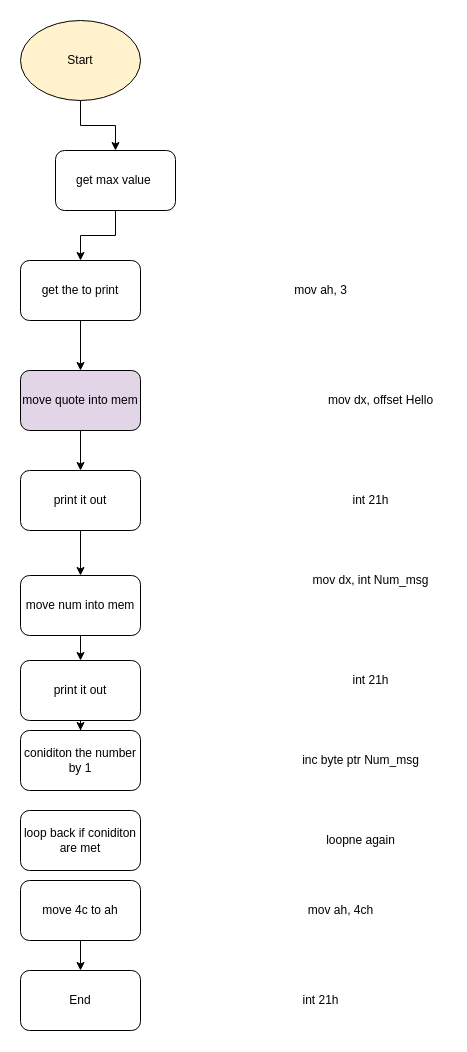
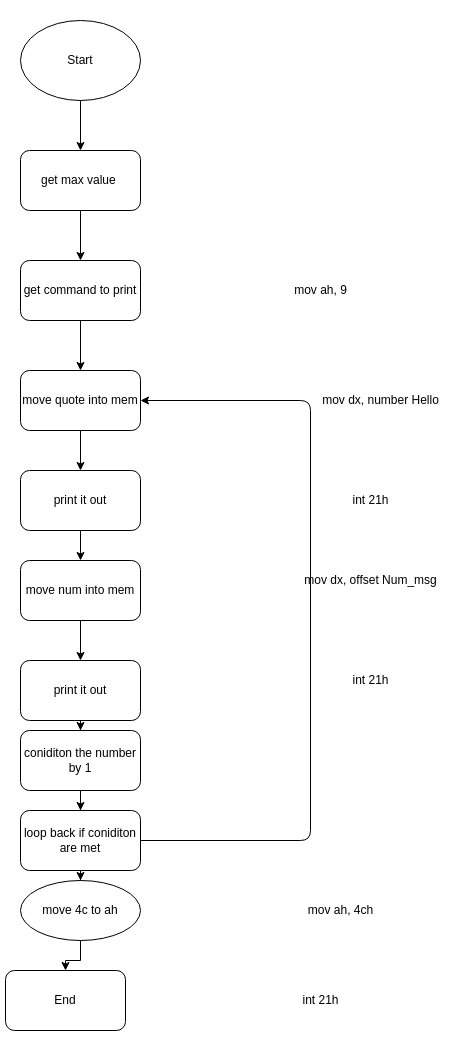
- <mxCell id="3" value="Start" style="ellipse;whiteSpace=wrap;html=1;fillColor=#fff2cc;" vertex="1" parent="1"><mxGeometry x="20" y="20" width="120" height="80" as="geometry" /></mxCell>
+ <mxCell id="3" value="Start" style="ellipse;whiteSpace=wrap;html=1;" vertex="1" parent="1"><mxGeometry x="20" y="20" width="120" height="80" as="geometry" /></mxCell>
- <mxCell id="5" value="get max value&amp;nbsp;" style="rounded=1;whiteSpace=wrap;html=1;" vertex="1" parent="1"><mxGeometry x="55" y="150" width="120" height="60" as="geometry" /></mxCell>
+ <mxCell id="5" value="get max value&amp;nbsp;" style="rounded=1;whiteSpace=wrap;html=1;" vertex="1" parent="1"><mxGeometry x="20" y="150" width="120" height="60" as="geometry" /></mxCell>
- <mxCell id="7" value="get the to print" style="rounded=1;whiteSpace=wrap;html=1;" vertex="1" parent="1"><mxGeometry x="20" y="260" width="120" height="60" as="geometry" /></mxCell>
+ <mxCell id="7" value="get command to print" style="rounded=1;whiteSpace=wrap;html=1;" vertex="1" parent="1"><mxGeometry x="20" y="260" width="120" height="60" as="geometry" /></mxCell>
- <mxCell id="24" value="mov ah, 3" style="text;html=1;align=center;verticalAlign=middle;resizable=0;points=[];autosize=1;" vertex="1" parent="1"><mxGeometry x="285" y="280" width="70" height="20" as="geometry" /></mxCell>
+ <mxCell id="24" value="mov ah, 9" style="text;html=1;align=center;verticalAlign=middle;resizable=0;points=[];autosize=1;" vertex="1" parent="1"><mxGeometry x="285" y="280" width="70" height="20" as="geometry" /></mxCell>
- <mxCell id="9" value="move quote into mem" style="rounded=1;whiteSpace=wrap;html=1;fillColor=#e1d5e7;" vertex="1" parent="1"><mxGeometry x="20" y="370" width="120" height="60" as="geometry" /></mxCell>
+ <mxCell id="9" value="move quote into mem" style="rounded=1;whiteSpace=wrap;html=1;" vertex="1" parent="1"><mxGeometry x="20" y="370" width="120" height="60" as="geometry" /></mxCell>
- <mxCell id="25" value="mov dx, offset Hello" style="text;html=1;align=center;verticalAlign=middle;resizable=0;points=[];autosize=1;" vertex="1" parent="1"><mxGeometry x="320" y="390" width="120" height="20" as="geometry" /></mxCell>
+ <mxCell id="25" value="mov dx, number Hello" style="text;html=1;align=center;verticalAlign=middle;resizable=0;points=[];autosize=1;" vertex="1" parent="1"><mxGeometry x="320" y="390" width="120" height="20" as="geometry" /></mxCell>
- <mxCell id="27" value="mov dx, int Num_msg" style="text;html=1;align=center;verticalAlign=middle;resizable=0;points=[];autosize=1;" vertex="1" parent="1"><mxGeometry x="295" y="570" width="150" height="20" as="geometry" /></mxCell>
+ <mxCell id="27" value="mov dx, offset Num_msg" style="text;html=1;align=center;verticalAlign=middle;resizable=0;points=[];autosize=1;" vertex="1" parent="1"><mxGeometry x="295" y="570" width="150" height="20" as="geometry" /></mxCell>
- <mxCell id="13" value="move num into mem" style="rounded=1;whiteSpace=wrap;html=1;" vertex="1" parent="1"><mxGeometry x="20" y="575" width="120" height="60" as="geometry" /></mxCell>
+ <mxCell id="13" value="move num into mem" style="rounded=1;whiteSpace=wrap;html=1;" vertex="1" parent="1"><mxGeometry x="20" y="560" width="120" height="60" as="geometry" /></mxCell>
+ <mxCell id="23" value="" style="endArrow=classic;html=1;exitX=1;exitY=0.5;exitDx=0;exitDy=0;entryX=1;entryY=0.5;entryDx=0;entryDy=0;" edge="1" parent="1" source="19" target="9"><mxGeometry width="50" height="50" relative="1" as="geometry"><mxPoint x="310" y="840" as="sourcePoint" /><mxPoint x="310" y="390" as="targetPoint" /><Array as="points"><mxPoint x="310" y="840" /><mxPoint x="310" y="400" /></Array></mxGeometry></mxCell>
- <mxCell id="29" value="inc byte ptr Num_msg" style="text;html=1;align=center;verticalAlign=middle;resizable=0;points=[];autosize=1;" vertex="1" parent="1"><mxGeometry x="295" y="750" width="130" height="20" as="geometry" /></mxCell>
+ <mxCell id="16" value="" style="edgeStyle=orthogonalEdgeStyle;rounded=0;orthogonalLoop=1;jettySize=auto;html=1;" edge="1" parent="1" source="17" target="19"><mxGeometry relative="1" as="geometry" /></mxCell>
- <mxCell id="30" value="loopne again" style="text;html=1;align=center;verticalAlign=middle;resizable=0;points=[];autosize=1;" vertex="1" parent="1"><mxGeometry x="320" y="830" width="80" height="20" as="geometry" /></mxCell>
+ <mxCell id="18" value="" style="edgeStyle=orthogonalEdgeStyle;rounded=0;orthogonalLoop=1;jettySize=auto;html=1;" edge="1" parent="1" source="19" target="21"><mxGeometry relative="1" as="geometry" /></mxCell>
- <mxCell id="21" value="move 4c to ah" style="rounded=1;whiteSpace=wrap;html=1;" vertex="1" parent="1"><mxGeometry x="20" y="880" width="120" height="60" as="geometry" /></mxCell>
+ <mxCell id="21" value="move 4c to ah" style="ellipse;whiteSpace=wrap;html=1;" vertex="1" parent="1"><mxGeometry x="20" y="880" width="120" height="60" as="geometry" /></mxCell>
- <mxCell id="22" value="End" style="rounded=1;whiteSpace=wrap;html=1;" vertex="1" parent="1"><mxGeometry x="20" y="970" width="120" height="60" as="geometry" /></mxCell>
+ <mxCell id="22" value="End" style="rounded=1;whiteSpace=wrap;html=1;" vertex="1" parent="1"><mxGeometry x="5" y="970" width="120" height="60" as="geometry" /></mxCell>
